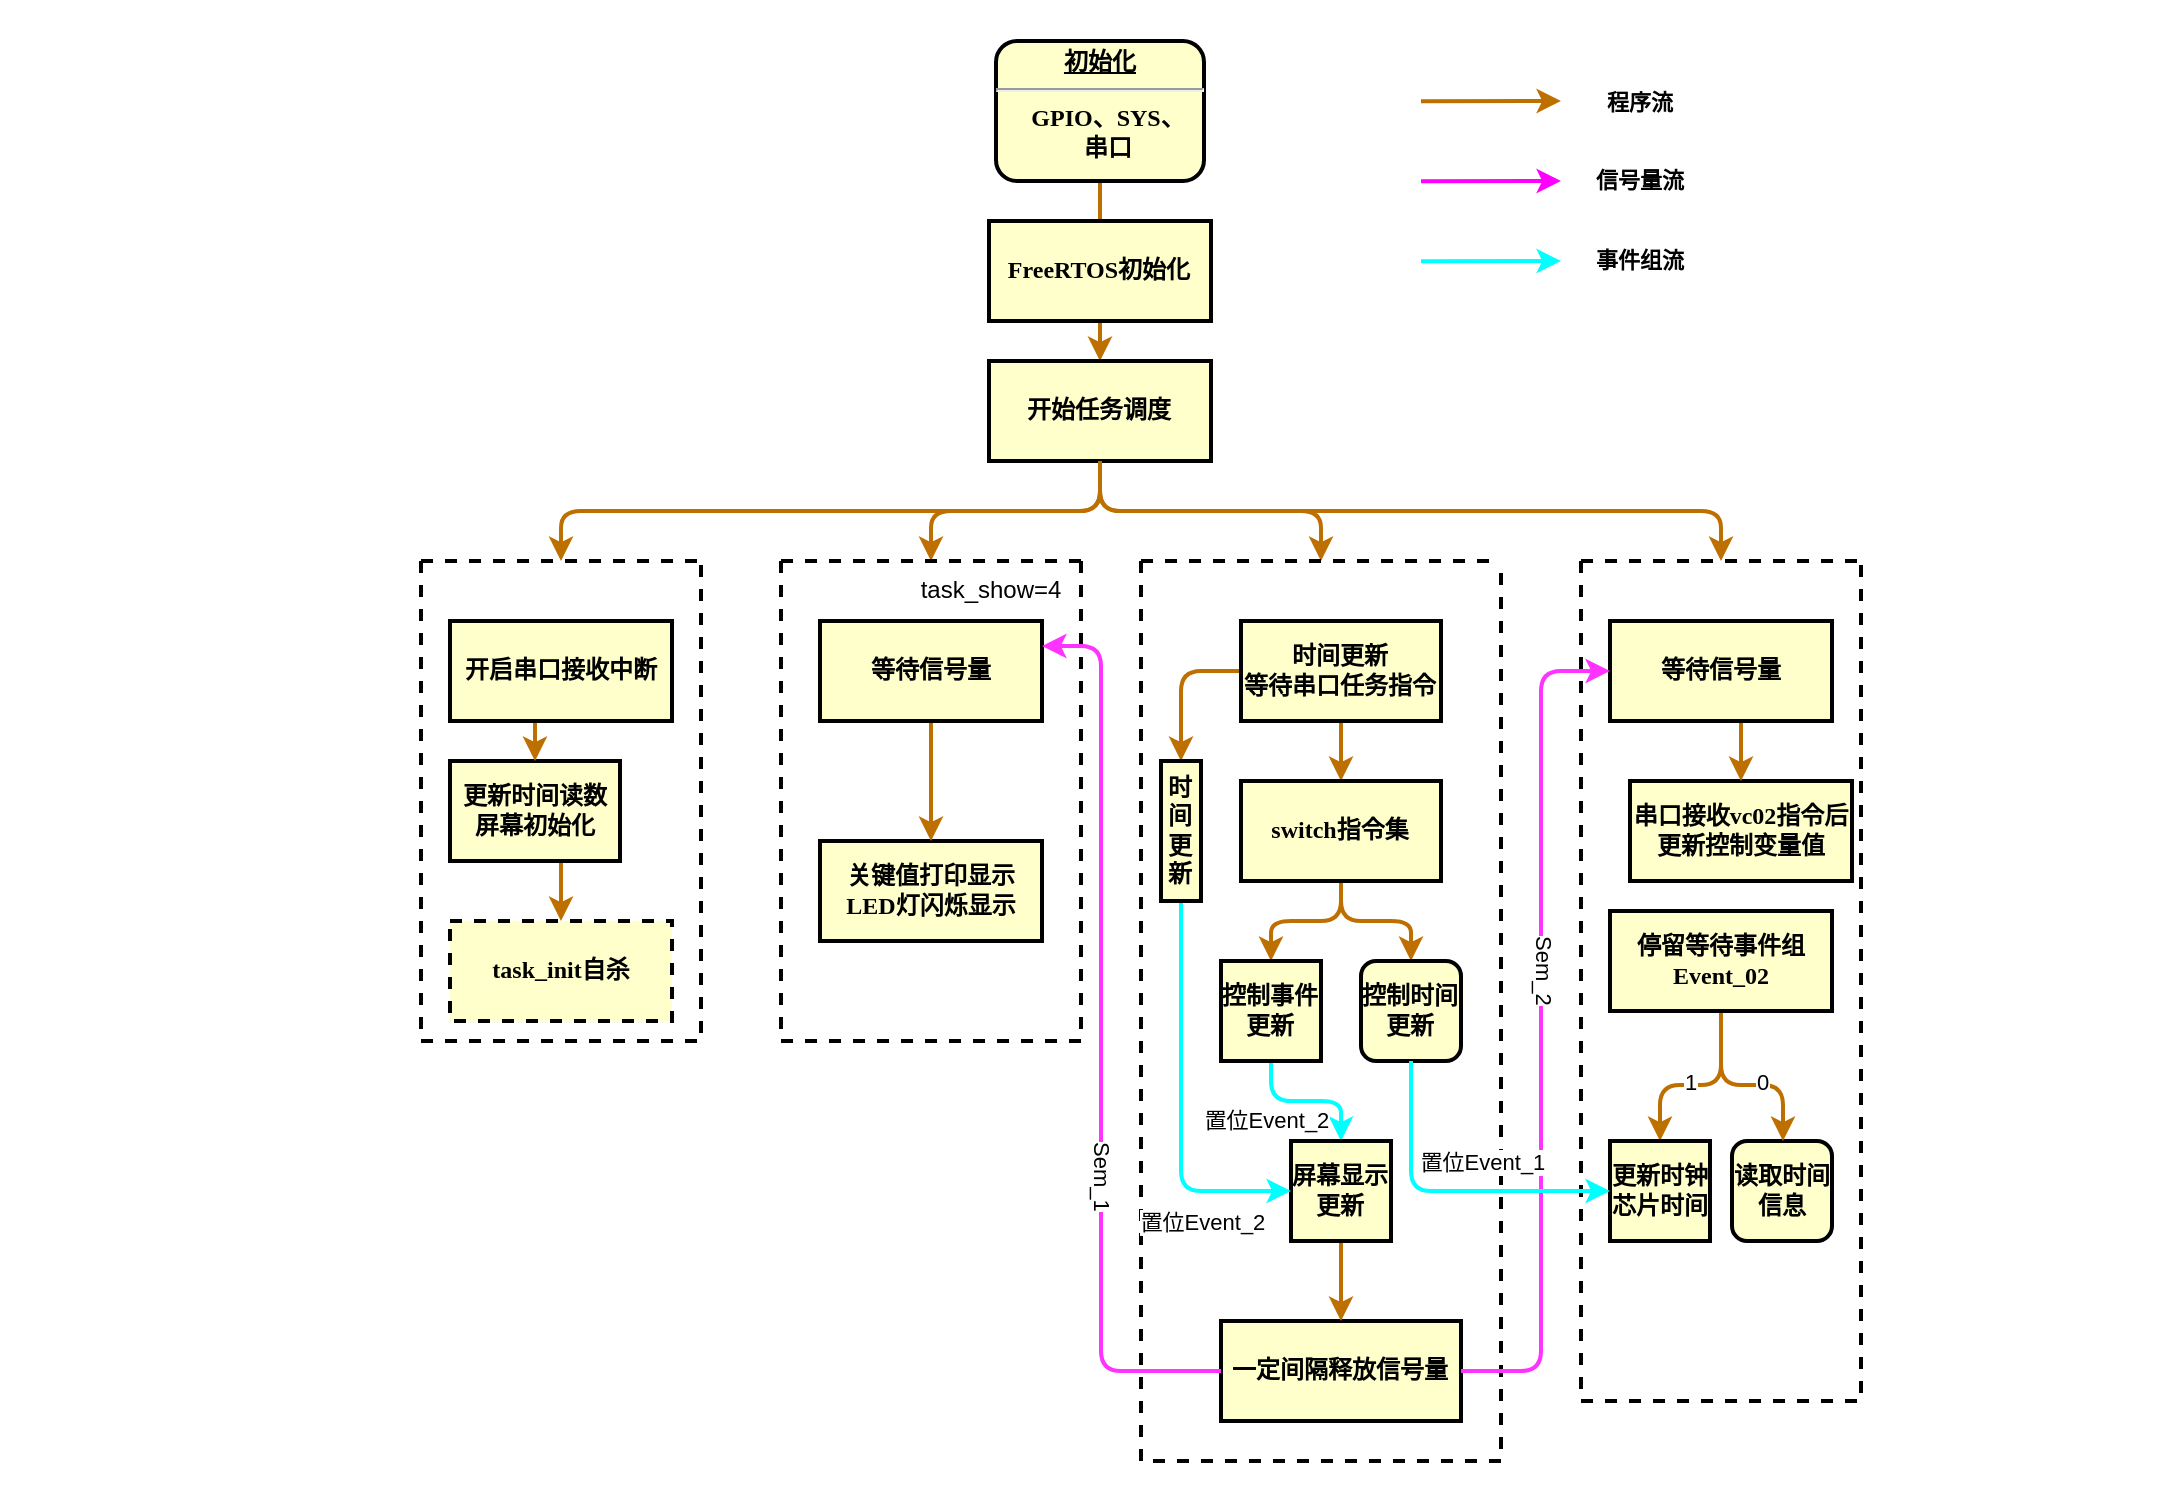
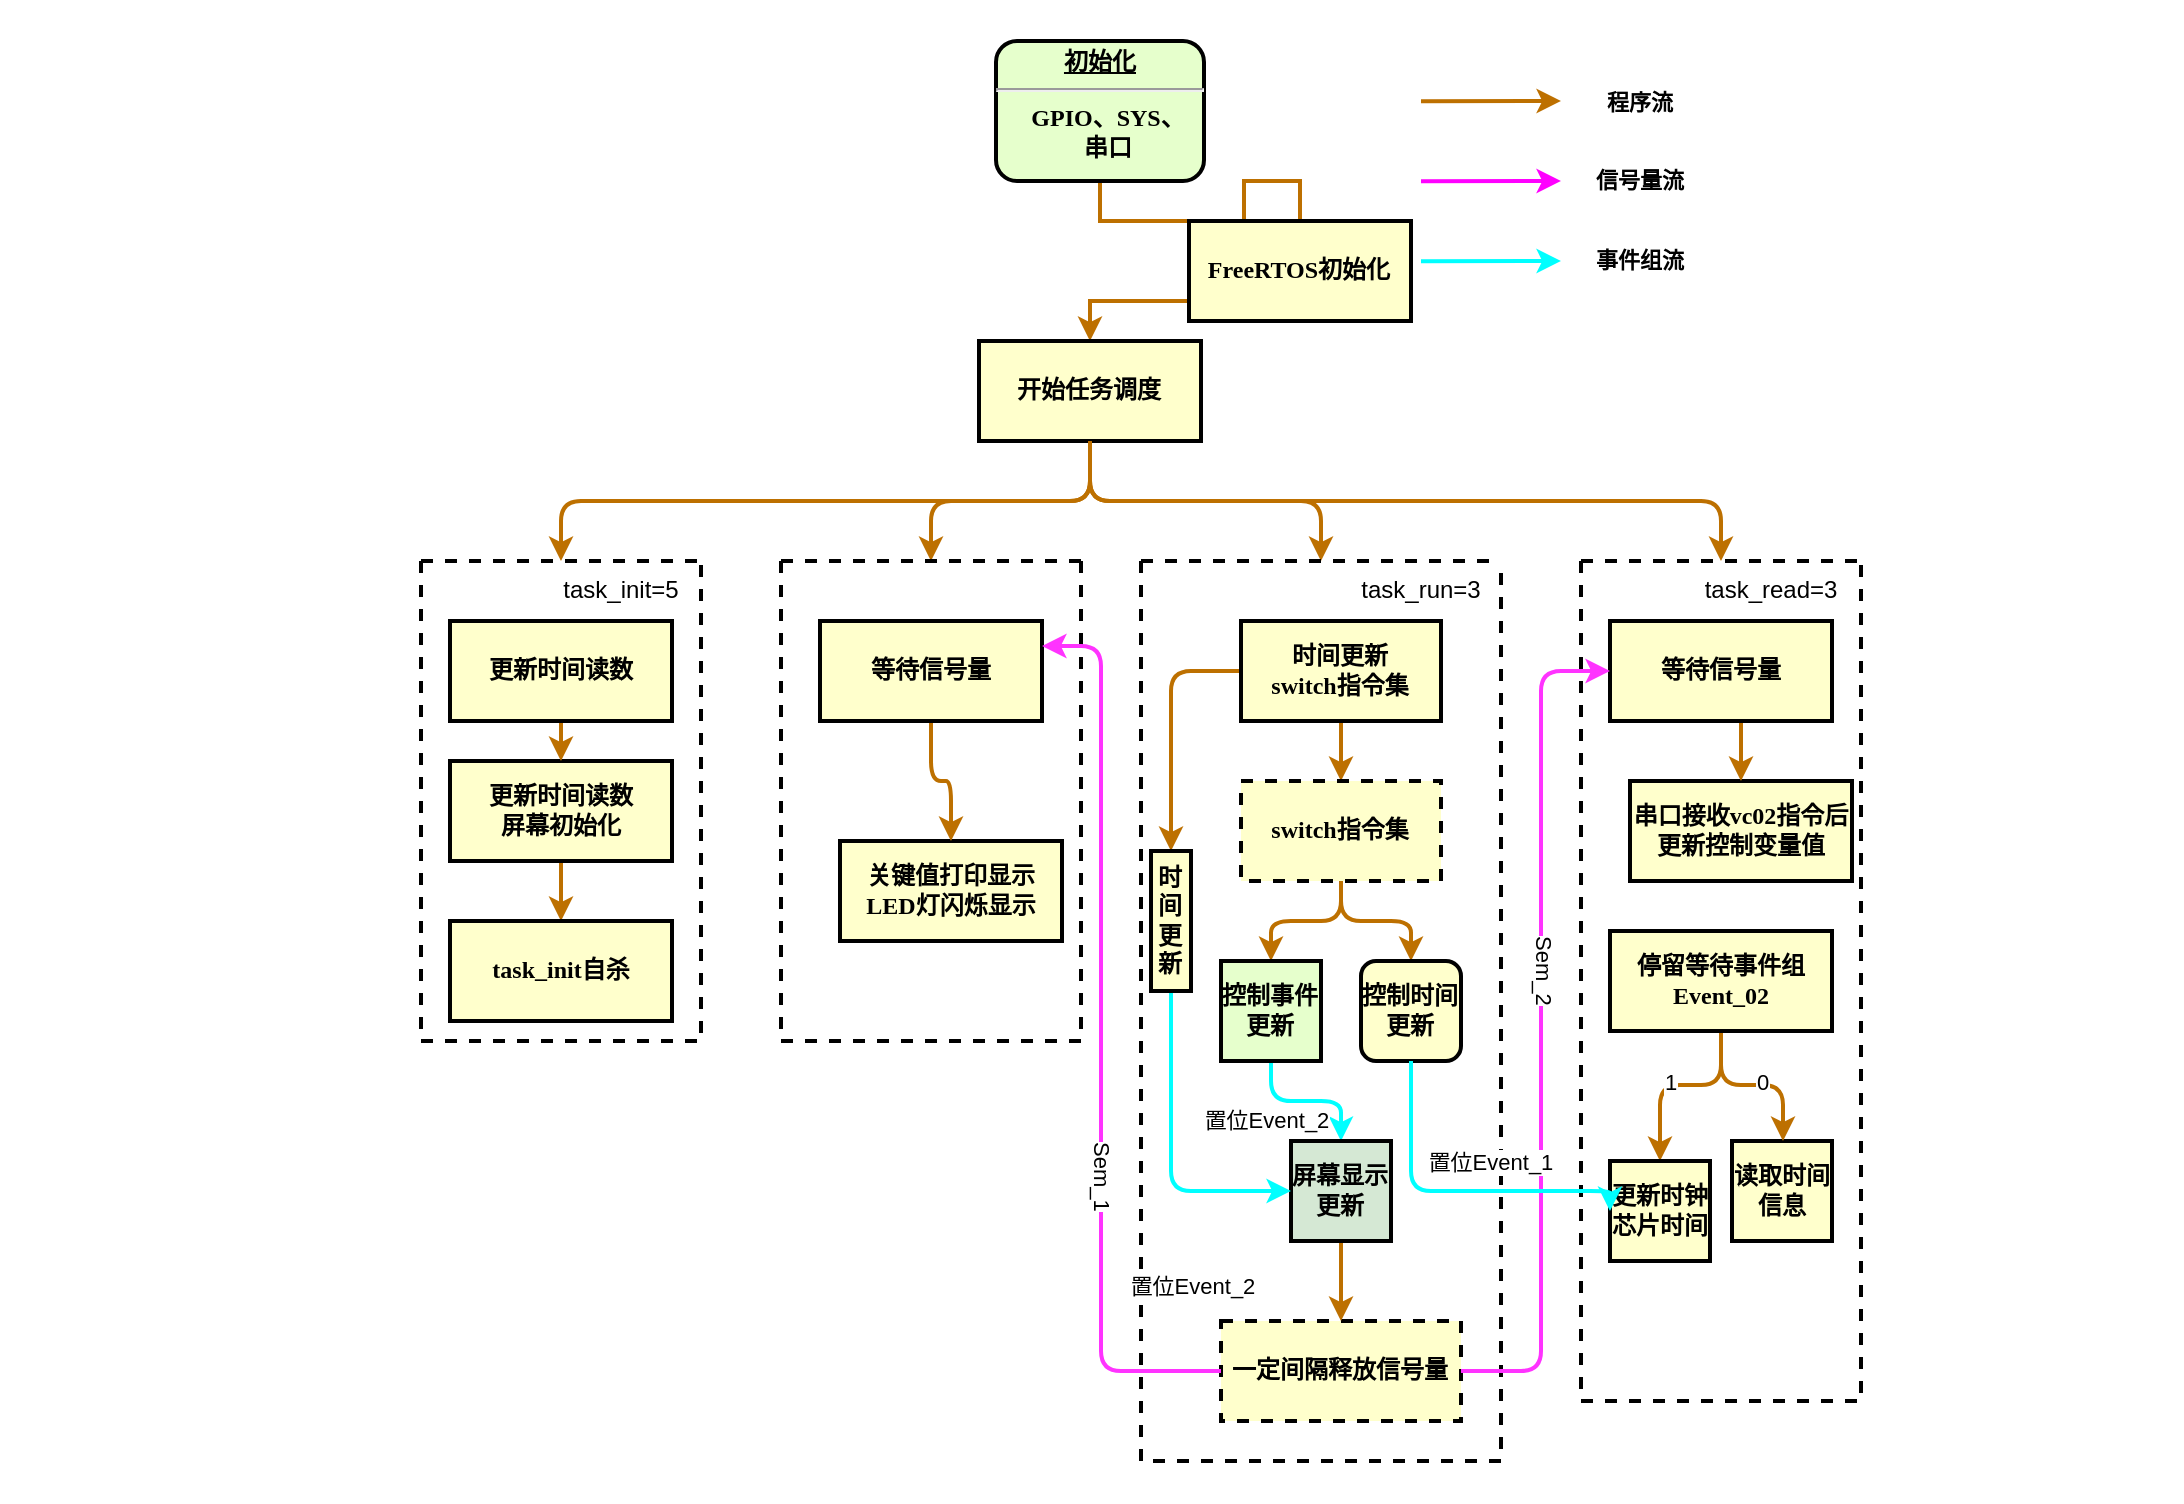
- <mxCell id="3" value="&lt;p style=&quot;margin: 0px; margin-top: 4px; text-align: center; text-decoration: underline;&quot;&gt;初始化&lt;/p&gt;&lt;hr&gt;&lt;p style=&quot;margin: 0px; margin-left: 8px;&quot;&gt;GPIO、SYS、&lt;/p&gt;&lt;p style=&quot;margin: 0px; margin-left: 8px;&quot;&gt;串口&lt;/p&gt;" style="verticalAlign=middle;align=center;overflow=fill;fontSize=12;fontFamily=Times New Roman;html=1;rounded=1;fontStyle=1;strokeWidth=2;fillColor=#ffffcc;" parent="1" vertex="1"><mxGeometry x="497.5" y="20" width="104" height="70" as="geometry" /></mxCell>
+ <mxCell id="3" value="&lt;p style=&quot;margin: 0px; margin-top: 4px; text-align: center; text-decoration: underline;&quot;&gt;初始化&lt;/p&gt;&lt;hr&gt;&lt;p style=&quot;margin: 0px; margin-left: 8px;&quot;&gt;GPIO、SYS、&lt;/p&gt;&lt;p style=&quot;margin: 0px; margin-left: 8px;&quot;&gt;串口&lt;/p&gt;" style="verticalAlign=middle;align=center;overflow=fill;fontSize=12;fontFamily=Times New Roman;html=1;rounded=1;fontStyle=1;strokeWidth=2;fillColor=#E6FFCC" parent="1" vertex="1"><mxGeometry x="497.5" y="20" width="104" height="70" as="geometry" /></mxCell>
- <mxCell id="5" value="FreeRTOS初始化" style="whiteSpace=wrap;align=center;verticalAlign=middle;fontStyle=1;strokeWidth=2;fillColor=#FFFFCC;fontFamily=Times New Roman;" parent="1" vertex="1"><mxGeometry x="494" y="110" width="111" height="50" as="geometry" /></mxCell>
+ <mxCell id="5" value="FreeRTOS初始化" style="whiteSpace=wrap;align=center;verticalAlign=middle;fontStyle=1;strokeWidth=2;fillColor=#FFFFCC;fontFamily=Times New Roman;" parent="1" vertex="1"><mxGeometry x="594" y="110" width="111" height="50" as="geometry" /></mxCell>
- <mxCell id="9" value="开始任务调度" style="whiteSpace=wrap;align=center;verticalAlign=middle;fontStyle=1;strokeWidth=2;fillColor=#FFFFCC;fontFamily=Times New Roman;" parent="1" vertex="1"><mxGeometry x="494" y="180" width="111" height="50" as="geometry" /></mxCell>
+ <mxCell id="9" value="开始任务调度" style="whiteSpace=wrap;align=center;verticalAlign=middle;fontStyle=1;strokeWidth=2;fillColor=#FFFFCC;fontFamily=Times New Roman;" parent="1" vertex="1"><mxGeometry x="489" y="170" width="111" height="50" as="geometry" /></mxCell>
+ <mxCell id="13" value="task_init=5" style="text;html=1;align=center;verticalAlign=middle;resizable=0;points=[];autosize=1;strokeColor=none;fillColor=none;" parent="10" vertex="1"><mxGeometry x="60" width="80" height="30" as="geometry" /></mxCell>
- <mxCell id="19" value="task_show=4" style="text;html=1;align=center;verticalAlign=middle;resizable=0;points=[];autosize=1;strokeColor=none;fillColor=none;" parent="17" vertex="1"><mxGeometry x="60" width="90" height="30" as="geometry" /></mxCell>
+ <mxCell id="23" value="task_run=3" style="text;html=1;align=center;verticalAlign=middle;resizable=0;points=[];autosize=1;strokeColor=none;fillColor=none;" parent="22" vertex="1"><mxGeometry x="100" width="80" height="30" as="geometry" /></mxCell>
+ <mxCell id="42" value="task_read=3" style="text;html=1;align=center;verticalAlign=middle;resizable=0;points=[];autosize=1;strokeColor=none;fillColor=none;" parent="40" vertex="1"><mxGeometry x="50" width="90" height="30" as="geometry" /></mxCell>
- <mxCell id="16" value="开启串口接收中断" style="whiteSpace=wrap;align=center;verticalAlign=middle;fontStyle=1;strokeWidth=2;fillColor=#FFFFCC;fontFamily=Times New Roman;" parent="10" vertex="1"><mxGeometry x="14.5" y="30" width="111" height="50" as="geometry" /></mxCell>
+ <mxCell id="16" value="更新时间读数" style="whiteSpace=wrap;align=center;verticalAlign=middle;fontStyle=1;strokeWidth=2;fillColor=#FFFFCC;fontFamily=Times New Roman;" parent="10" vertex="1"><mxGeometry x="14.5" y="30" width="111" height="50" as="geometry" /></mxCell>
- <mxCell id="26" value="时间更新&#10;等待串口任务指令" style="whiteSpace=wrap;align=center;verticalAlign=middle;fontStyle=1;strokeWidth=2;fillColor=#FFFFCC;fontFamily=Times New Roman;" parent="22" vertex="1"><mxGeometry x="50" y="30" width="100" height="50" as="geometry" /></mxCell>
+ <mxCell id="26" value="时间更新&#10;switch指令集" style="whiteSpace=wrap;align=center;verticalAlign=middle;fontStyle=1;strokeWidth=2;fillColor=#FFFFCC;fontFamily=Times New Roman;" parent="22" vertex="1"><mxGeometry x="50" y="30" width="100" height="50" as="geometry" /></mxCell>
- <mxCell id="12" value="更新时间读数&#10;屏幕初始化" style="whiteSpace=wrap;align=center;verticalAlign=middle;fontStyle=1;strokeWidth=2;fillColor=#FFFFCC;fontFamily=Times New Roman;" parent="10" vertex="1"><mxGeometry x="14.5" y="100" width="85" height="50" as="geometry" /></mxCell>
+ <mxCell id="12" value="更新时间读数&#10;屏幕初始化" style="whiteSpace=wrap;align=center;verticalAlign=middle;fontStyle=1;strokeWidth=2;fillColor=#FFFFCC;fontFamily=Times New Roman;" parent="10" vertex="1"><mxGeometry x="14.5" y="100" width="111" height="50" as="geometry" /></mxCell>
- <mxCell id="39" value="时间更新" style="whiteSpace=wrap;align=center;verticalAlign=middle;fontStyle=1;strokeWidth=2;fillColor=#FFFFCC;fontFamily=Times New Roman;" parent="22" vertex="1"><mxGeometry x="10" y="100" width="20" height="70" as="geometry" /></mxCell>
+ <mxCell id="39" value="时间更新" style="whiteSpace=wrap;align=center;verticalAlign=middle;fontStyle=1;strokeWidth=2;fillColor=#FFFFCC;fontFamily=Times New Roman;" parent="22" vertex="1"><mxGeometry x="5" y="145" width="20" height="70" as="geometry" /></mxCell>
- <mxCell id="29" value="switch指令集" style="whiteSpace=wrap;align=center;verticalAlign=middle;fontStyle=1;strokeWidth=2;fillColor=#FFFFCC;fontFamily=Times New Roman;" parent="22" vertex="1"><mxGeometry x="50" y="110" width="100" height="50" as="geometry" /></mxCell>
+ <mxCell id="29" value="switch指令集" style="whiteSpace=wrap;align=center;verticalAlign=middle;fontStyle=1;strokeWidth=2;fillColor=#FFFFCC;fontFamily=Times New Roman;dashed=1;" parent="22" vertex="1"><mxGeometry x="50" y="110" width="100" height="50" as="geometry" /></mxCell>
- <mxCell id="18" value="关键值打印显示&#10;LED灯闪烁显示" style="whiteSpace=wrap;align=center;verticalAlign=middle;fontStyle=1;strokeWidth=2;fillColor=#FFFFCC;fontFamily=Times New Roman;" parent="17" vertex="1"><mxGeometry x="19.5" y="140" width="111" height="50" as="geometry" /></mxCell>
+ <mxCell id="18" value="关键值打印显示&#10;LED灯闪烁显示" style="whiteSpace=wrap;align=center;verticalAlign=middle;fontStyle=1;strokeWidth=2;fillColor=#FFFFCC;fontFamily=Times New Roman;" parent="17" vertex="1"><mxGeometry x="29.5" y="140" width="111" height="50" as="geometry" /></mxCell>
- <mxCell id="50" value="停留等待事件组Event_02" style="whiteSpace=wrap;align=center;verticalAlign=middle;fontStyle=1;strokeWidth=2;fillColor=#FFFFCC;fontFamily=Times New Roman;" parent="40" vertex="1"><mxGeometry x="14.5" y="175" width="111" height="50" as="geometry" /></mxCell>
+ <mxCell id="50" value="停留等待事件组Event_02" style="whiteSpace=wrap;align=center;verticalAlign=middle;fontStyle=1;strokeWidth=2;fillColor=#FFFFCC;fontFamily=Times New Roman;" parent="40" vertex="1"><mxGeometry x="14.5" y="185" width="111" height="50" as="geometry" /></mxCell>
- <mxCell id="14" value="task_init自杀" style="whiteSpace=wrap;align=center;verticalAlign=middle;fontStyle=1;strokeWidth=2;fillColor=#FFFFCC;fontFamily=Times New Roman;dashed=1;" parent="10" vertex="1"><mxGeometry x="14.5" y="180" width="111" height="50" as="geometry" /></mxCell>
+ <mxCell id="14" value="task_init自杀" style="whiteSpace=wrap;align=center;verticalAlign=middle;fontStyle=1;strokeWidth=2;fillColor=#FFFFCC;fontFamily=Times New Roman;" parent="10" vertex="1"><mxGeometry x="14.5" y="180" width="111" height="50" as="geometry" /></mxCell>
- <mxCell id="33" value="控制事件更新" style="whiteSpace=wrap;align=center;verticalAlign=middle;fontStyle=1;strokeWidth=2;fillColor=#FFFFCC;fontFamily=Times New Roman;" parent="22" vertex="1"><mxGeometry x="40" y="200" width="50" height="50" as="geometry" /></mxCell>
+ <mxCell id="33" value="控制事件更新" style="whiteSpace=wrap;align=center;verticalAlign=middle;fontStyle=1;strokeWidth=2;fillColor=#e6ffcc;fontFamily=Times New Roman;" parent="22" vertex="1"><mxGeometry x="40" y="200" width="50" height="50" as="geometry" /></mxCell>
- <mxCell id="35" value="屏幕显示更新" style="whiteSpace=wrap;align=center;verticalAlign=middle;fontStyle=1;strokeWidth=2;fillColor=#FFFFCC;fontFamily=Times New Roman;" parent="22" vertex="1"><mxGeometry x="75" y="290" width="50" height="50" as="geometry" /></mxCell>
+ <mxCell id="35" value="屏幕显示更新" style="whiteSpace=wrap;align=center;verticalAlign=middle;fontStyle=1;strokeWidth=2;fillColor=#d5e8d4;fontFamily=Times New Roman;" parent="22" vertex="1"><mxGeometry x="75" y="290" width="50" height="50" as="geometry" /></mxCell>
- <mxCell id="51" value="更新时钟芯片时间" style="whiteSpace=wrap;align=center;verticalAlign=middle;fontStyle=1;strokeWidth=2;fillColor=#FFFFCC;fontFamily=Times New Roman;" parent="40" vertex="1"><mxGeometry x="14.5" y="290" width="50" height="50" as="geometry" /></mxCell>
+ <mxCell id="51" value="更新时钟芯片时间" style="whiteSpace=wrap;align=center;verticalAlign=middle;fontStyle=1;strokeWidth=2;fillColor=#FFFFCC;fontFamily=Times New Roman;" parent="40" vertex="1"><mxGeometry x="14.5" y="300" width="50" height="50" as="geometry" /></mxCell>
- <mxCell id="43" value="读取时间信息" style="whiteSpace=wrap;align=center;verticalAlign=middle;fontStyle=1;strokeWidth=2;fillColor=#FFFFCC;fontFamily=Times New Roman;rounded=1;" parent="40" vertex="1"><mxGeometry x="75.5" y="290" width="50" height="50" as="geometry" /></mxCell>
+ <mxCell id="43" value="读取时间信息" style="whiteSpace=wrap;align=center;verticalAlign=middle;fontStyle=1;strokeWidth=2;fillColor=#FFFFCC;fontFamily=Times New Roman;" parent="40" vertex="1"><mxGeometry x="75.5" y="290" width="50" height="50" as="geometry" /></mxCell>
- <mxCell id="30" value="一定间隔释放信号量" style="whiteSpace=wrap;align=center;verticalAlign=middle;fontStyle=1;strokeWidth=2;fillColor=#FFFFCC;fontFamily=Times New Roman;" parent="22" vertex="1"><mxGeometry x="40" y="380" width="120" height="50" as="geometry" /></mxCell>
+ <mxCell id="30" value="一定间隔释放信号量" style="whiteSpace=wrap;align=center;verticalAlign=middle;fontStyle=1;strokeWidth=2;fillColor=#FFFFCC;fontFamily=Times New Roman;dashed=1;" parent="22" vertex="1"><mxGeometry x="40" y="380" width="120" height="50" as="geometry" /></mxCell>
